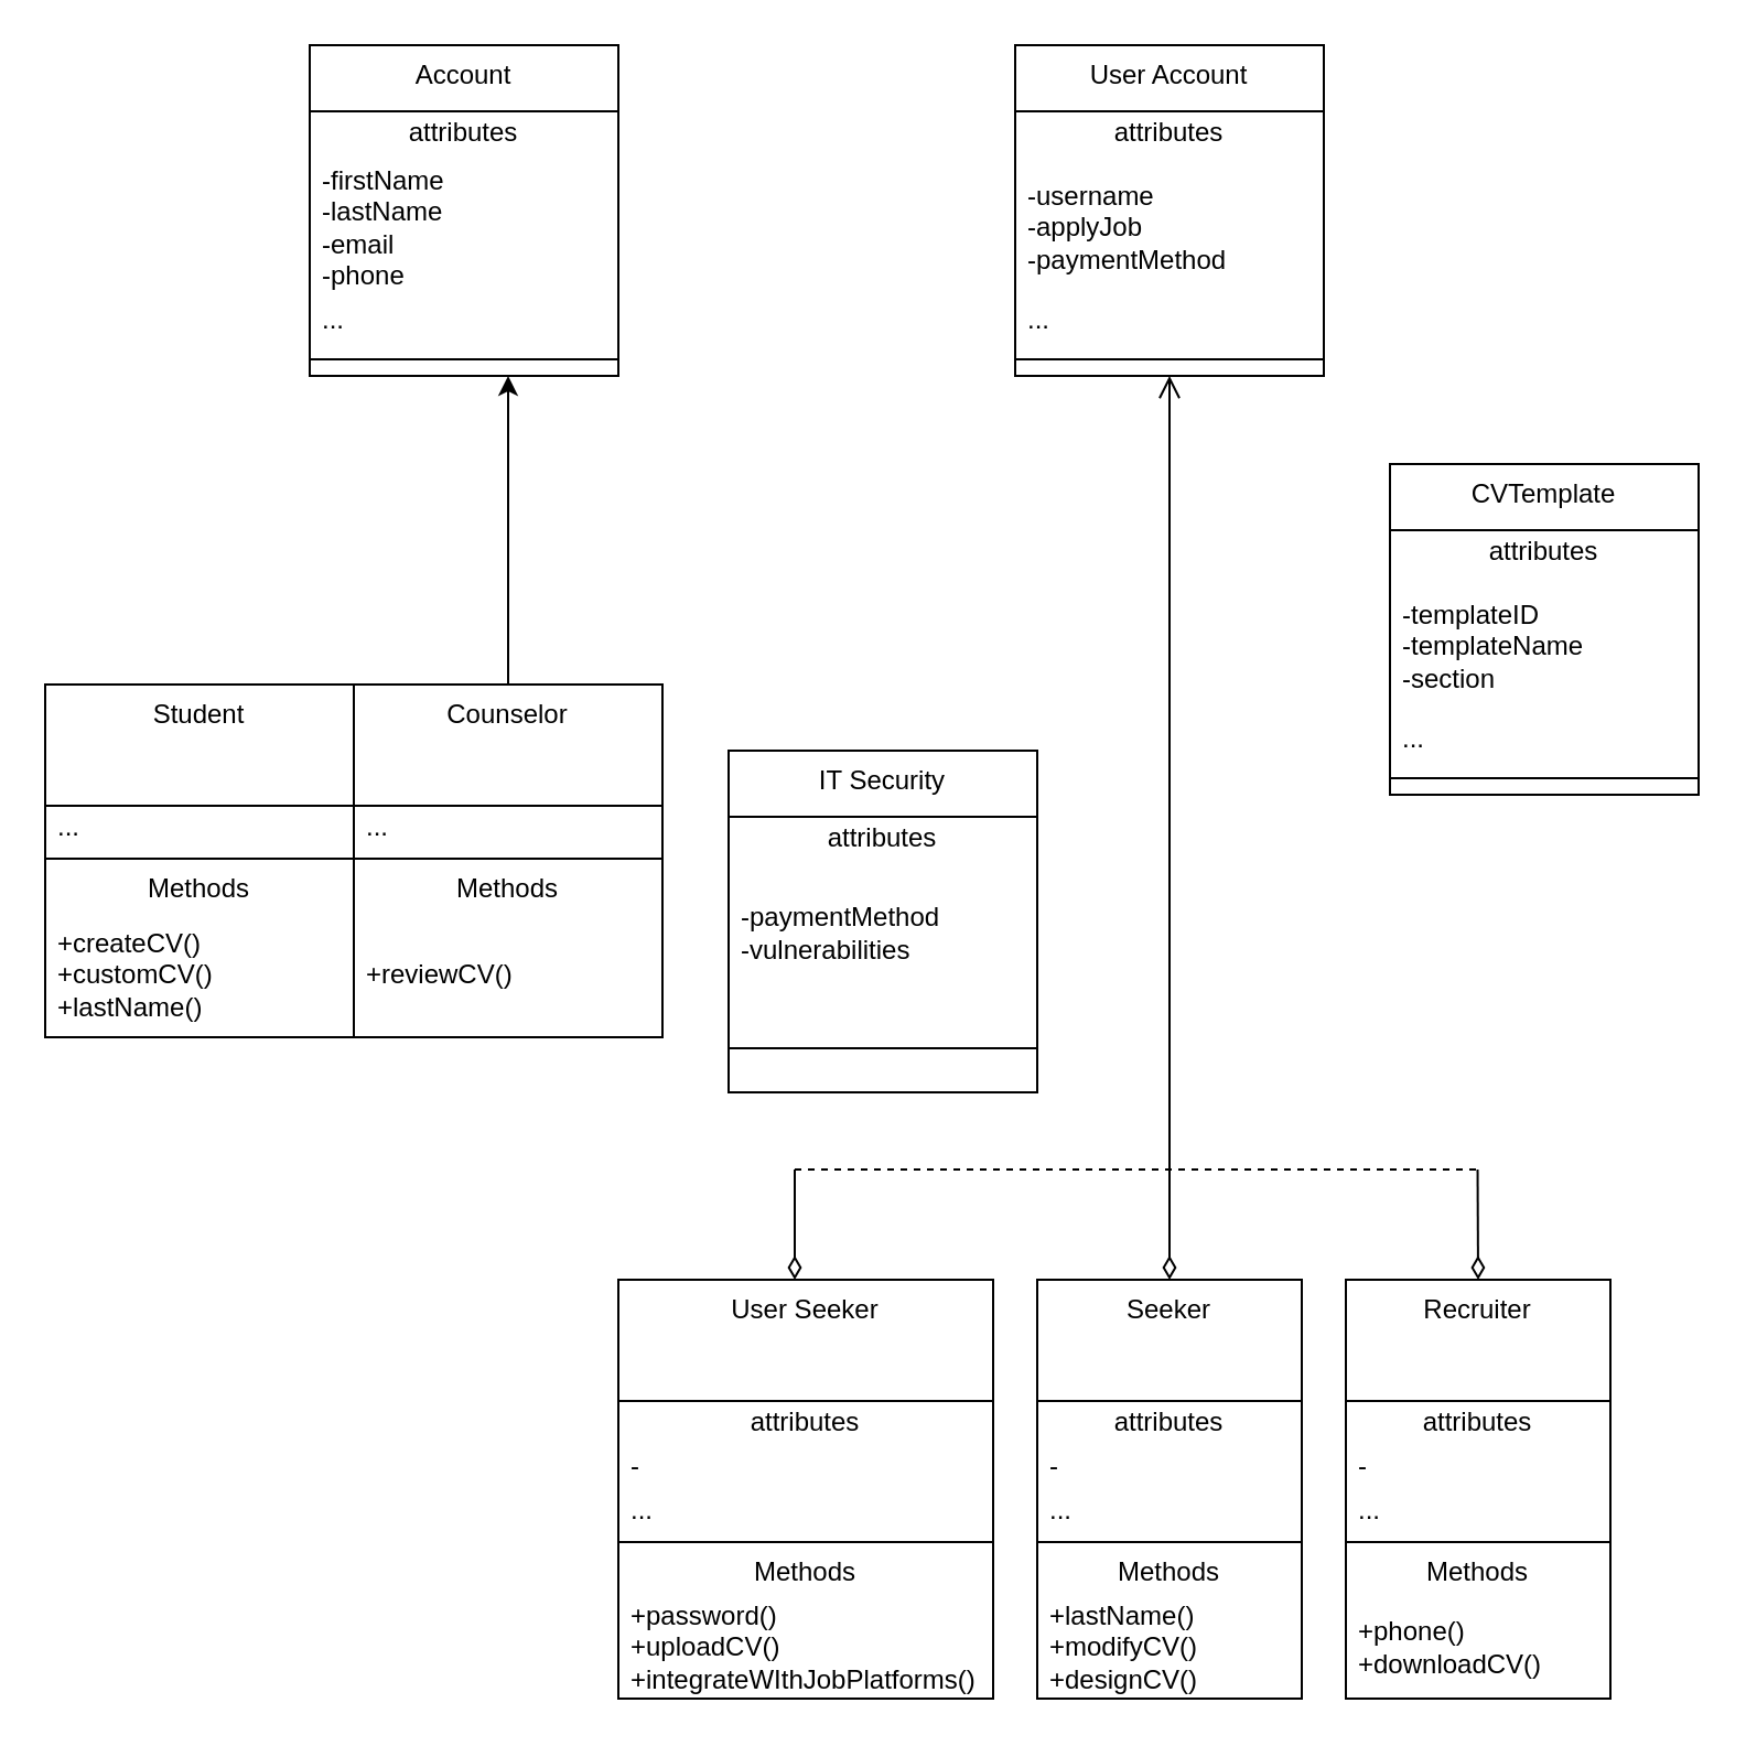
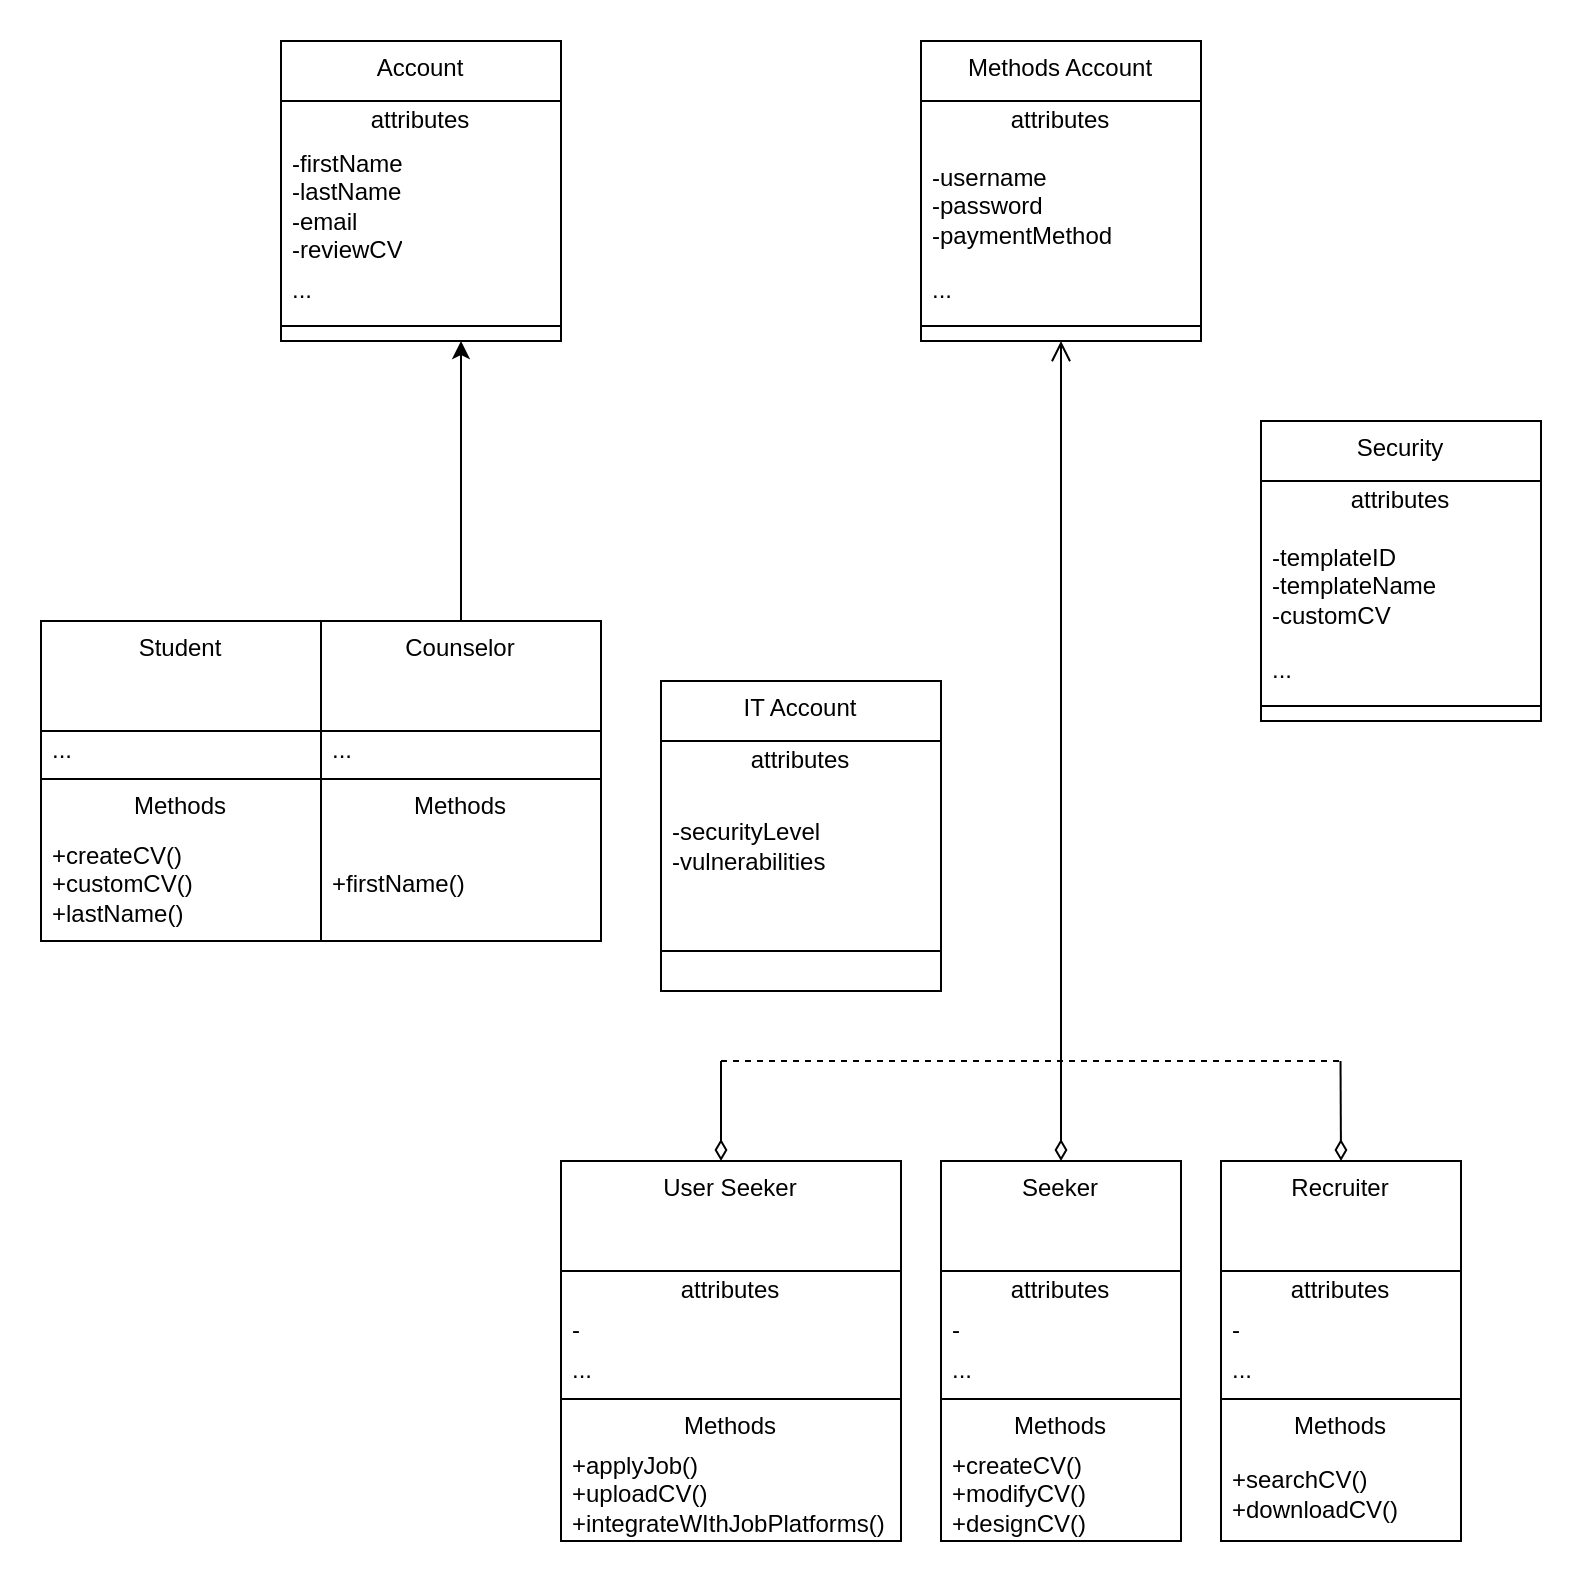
- <mxCell id="18" value="User Account" style="swimlane;fontStyle=0;align=center;verticalAlign=top;childLayout=stackLayout;horizontal=1;startSize=30;horizontalStack=0;resizeParent=1;resizeParentMax=0;resizeLast=0;collapsible=0;marginBottom=0;html=1;whiteSpace=wrap;" parent="1" vertex="1"><mxGeometry x="460" y="20" width="140" height="150" as="geometry" /></mxCell>
+ <mxCell id="18" value="Methods Account" style="swimlane;fontStyle=0;align=center;verticalAlign=top;childLayout=stackLayout;horizontal=1;startSize=30;horizontalStack=0;resizeParent=1;resizeParentMax=0;resizeLast=0;collapsible=0;marginBottom=0;html=1;whiteSpace=wrap;" parent="1" vertex="1"><mxGeometry x="460" y="20" width="140" height="150" as="geometry" /></mxCell>
- <mxCell id="4" value="-firstName&lt;br&gt;-lastName&lt;br&gt;-email&lt;br&gt;-phone" style="text;html=1;strokeColor=none;fillColor=none;align=left;verticalAlign=middle;spacingLeft=4;spacingRight=4;overflow=hidden;rotatable=0;points=[[0,0.5],[1,0.5]];portConstraint=eastwest;whiteSpace=wrap;" parent="2" vertex="1"><mxGeometry y="50" width="140" height="65" as="geometry" /></mxCell>
+ <mxCell id="4" value="-firstName&lt;br&gt;-lastName&lt;br&gt;-email&lt;br&gt;-reviewCV" style="text;html=1;strokeColor=none;fillColor=none;align=left;verticalAlign=middle;spacingLeft=4;spacingRight=4;overflow=hidden;rotatable=0;points=[[0,0.5],[1,0.5]];portConstraint=eastwest;whiteSpace=wrap;" parent="2" vertex="1"><mxGeometry y="50" width="140" height="65" as="geometry" /></mxCell>
- <mxCell id="20" value="-username&lt;br&gt;-applyJob&lt;br&gt;-paymentMethod" style="text;html=1;strokeColor=none;fillColor=none;align=left;verticalAlign=middle;spacingLeft=4;spacingRight=4;overflow=hidden;rotatable=0;points=[[0,0.5],[1,0.5]];portConstraint=eastwest;whiteSpace=wrap;" parent="18" vertex="1"><mxGeometry y="50" width="140" height="65" as="geometry" /></mxCell>
+ <mxCell id="20" value="-username&lt;br&gt;-password&lt;br&gt;-paymentMethod" style="text;html=1;strokeColor=none;fillColor=none;align=left;verticalAlign=middle;spacingLeft=4;spacingRight=4;overflow=hidden;rotatable=0;points=[[0,0.5],[1,0.5]];portConstraint=eastwest;whiteSpace=wrap;" parent="18" vertex="1"><mxGeometry y="50" width="140" height="65" as="geometry" /></mxCell>
- <mxCell id="28" value="CVTemplate" style="swimlane;fontStyle=0;align=center;verticalAlign=top;childLayout=stackLayout;horizontal=1;startSize=30;horizontalStack=0;resizeParent=1;resizeParentMax=0;resizeLast=0;collapsible=0;marginBottom=0;html=1;whiteSpace=wrap;" parent="1" vertex="1"><mxGeometry x="630" y="210" width="140" height="150" as="geometry" /></mxCell>
+ <mxCell id="28" value="Security" style="swimlane;fontStyle=0;align=center;verticalAlign=top;childLayout=stackLayout;horizontal=1;startSize=30;horizontalStack=0;resizeParent=1;resizeParentMax=0;resizeLast=0;collapsible=0;marginBottom=0;html=1;whiteSpace=wrap;" parent="1" vertex="1"><mxGeometry x="630" y="210" width="140" height="150" as="geometry" /></mxCell>
- <mxCell id="30" value="-templateID&lt;br&gt;-templateName&lt;br&gt;-section" style="text;html=1;strokeColor=none;fillColor=none;align=left;verticalAlign=middle;spacingLeft=4;spacingRight=4;overflow=hidden;rotatable=0;points=[[0,0.5],[1,0.5]];portConstraint=eastwest;whiteSpace=wrap;" parent="28" vertex="1"><mxGeometry y="50" width="140" height="65" as="geometry" /></mxCell>
+ <mxCell id="30" value="-templateID&lt;br&gt;-templateName&lt;br&gt;-customCV" style="text;html=1;strokeColor=none;fillColor=none;align=left;verticalAlign=middle;spacingLeft=4;spacingRight=4;overflow=hidden;rotatable=0;points=[[0,0.5],[1,0.5]];portConstraint=eastwest;whiteSpace=wrap;" parent="28" vertex="1"><mxGeometry y="50" width="140" height="65" as="geometry" /></mxCell>
- <mxCell id="23" value="IT Security" style="swimlane;fontStyle=0;align=center;verticalAlign=top;childLayout=stackLayout;horizontal=1;startSize=30;horizontalStack=0;resizeParent=1;resizeParentMax=0;resizeLast=0;collapsible=0;marginBottom=0;html=1;whiteSpace=wrap;" parent="1" vertex="1"><mxGeometry x="330" y="340" width="140" height="155" as="geometry" /></mxCell>
+ <mxCell id="23" value="IT Account" style="swimlane;fontStyle=0;align=center;verticalAlign=top;childLayout=stackLayout;horizontal=1;startSize=30;horizontalStack=0;resizeParent=1;resizeParentMax=0;resizeLast=0;collapsible=0;marginBottom=0;html=1;whiteSpace=wrap;" parent="1" vertex="1"><mxGeometry x="330" y="340" width="140" height="155" as="geometry" /></mxCell>
- <mxCell id="25" value="-paymentMethod&lt;br&gt;-vulnerabilities" style="text;html=1;strokeColor=none;fillColor=none;align=left;verticalAlign=middle;spacingLeft=4;spacingRight=4;overflow=hidden;rotatable=0;points=[[0,0.5],[1,0.5]];portConstraint=eastwest;whiteSpace=wrap;" parent="23" vertex="1"><mxGeometry y="50" width="140" height="65" as="geometry" /></mxCell>
+ <mxCell id="25" value="-securityLevel&lt;br&gt;-vulnerabilities" style="text;html=1;strokeColor=none;fillColor=none;align=left;verticalAlign=middle;spacingLeft=4;spacingRight=4;overflow=hidden;rotatable=0;points=[[0,0.5],[1,0.5]];portConstraint=eastwest;whiteSpace=wrap;" parent="23" vertex="1"><mxGeometry y="50" width="140" height="65" as="geometry" /></mxCell>
- <mxCell id="17" value="+reviewCV()" style="text;html=1;strokeColor=none;fillColor=none;align=left;verticalAlign=middle;spacingLeft=4;spacingRight=4;overflow=hidden;rotatable=0;points=[[0,0.5],[1,0.5]];portConstraint=eastwest;whiteSpace=wrap;" parent="13" vertex="1"><mxGeometry y="103" width="140" height="57" as="geometry" /></mxCell>
+ <mxCell id="17" value="+firstName()" style="text;html=1;strokeColor=none;fillColor=none;align=left;verticalAlign=middle;spacingLeft=4;spacingRight=4;overflow=hidden;rotatable=0;points=[[0,0.5],[1,0.5]];portConstraint=eastwest;whiteSpace=wrap;" parent="13" vertex="1"><mxGeometry y="103" width="140" height="57" as="geometry" /></mxCell>
- <mxCell id="49" value="+password()&lt;br style=&quot;border-color: var(--border-color);&quot;&gt;+uploadCV()&lt;br style=&quot;border-color: var(--border-color);&quot;&gt;+integrateWIthJobPlatforms()" style="text;html=1;strokeColor=none;fillColor=none;align=left;verticalAlign=middle;spacingLeft=4;spacingRight=4;overflow=hidden;rotatable=0;points=[[0,0.5],[1,0.5]];portConstraint=eastwest;whiteSpace=wrap;" parent="42" vertex="1"><mxGeometry y="143" width="170" height="47" as="geometry" /></mxCell>
+ <mxCell id="49" value="+applyJob()&lt;br style=&quot;border-color: var(--border-color);&quot;&gt;+uploadCV()&lt;br style=&quot;border-color: var(--border-color);&quot;&gt;+integrateWIthJobPlatforms()" style="text;html=1;strokeColor=none;fillColor=none;align=left;verticalAlign=middle;spacingLeft=4;spacingRight=4;overflow=hidden;rotatable=0;points=[[0,0.5],[1,0.5]];portConstraint=eastwest;whiteSpace=wrap;" parent="42" vertex="1"><mxGeometry y="143" width="170" height="47" as="geometry" /></mxCell>
- <mxCell id="41" value="+lastName()&lt;br&gt;+modifyCV()&lt;br&gt;+designCV()" style="text;html=1;strokeColor=none;fillColor=none;align=left;verticalAlign=middle;spacingLeft=4;spacingRight=4;overflow=hidden;rotatable=0;points=[[0,0.5],[1,0.5]];portConstraint=eastwest;whiteSpace=wrap;" parent="35" vertex="1"><mxGeometry y="143" width="120" height="47" as="geometry" /></mxCell>
+ <mxCell id="41" value="+createCV()&lt;br&gt;+modifyCV()&lt;br&gt;+designCV()" style="text;html=1;strokeColor=none;fillColor=none;align=left;verticalAlign=middle;spacingLeft=4;spacingRight=4;overflow=hidden;rotatable=0;points=[[0,0.5],[1,0.5]];portConstraint=eastwest;whiteSpace=wrap;" parent="35" vertex="1"><mxGeometry y="143" width="120" height="47" as="geometry" /></mxCell>
- <mxCell id="56" value="+phone()&lt;br&gt;+downloadCV()" style="text;html=1;strokeColor=none;fillColor=none;align=left;verticalAlign=middle;spacingLeft=4;spacingRight=4;overflow=hidden;rotatable=0;points=[[0,0.5],[1,0.5]];portConstraint=eastwest;whiteSpace=wrap;" parent="50" vertex="1"><mxGeometry y="143" width="120" height="47" as="geometry" /></mxCell>
+ <mxCell id="56" value="+searchCV()&lt;br&gt;+downloadCV()" style="text;html=1;strokeColor=none;fillColor=none;align=left;verticalAlign=middle;spacingLeft=4;spacingRight=4;overflow=hidden;rotatable=0;points=[[0,0.5],[1,0.5]];portConstraint=eastwest;whiteSpace=wrap;" parent="50" vertex="1"><mxGeometry y="143" width="120" height="47" as="geometry" /></mxCell>
